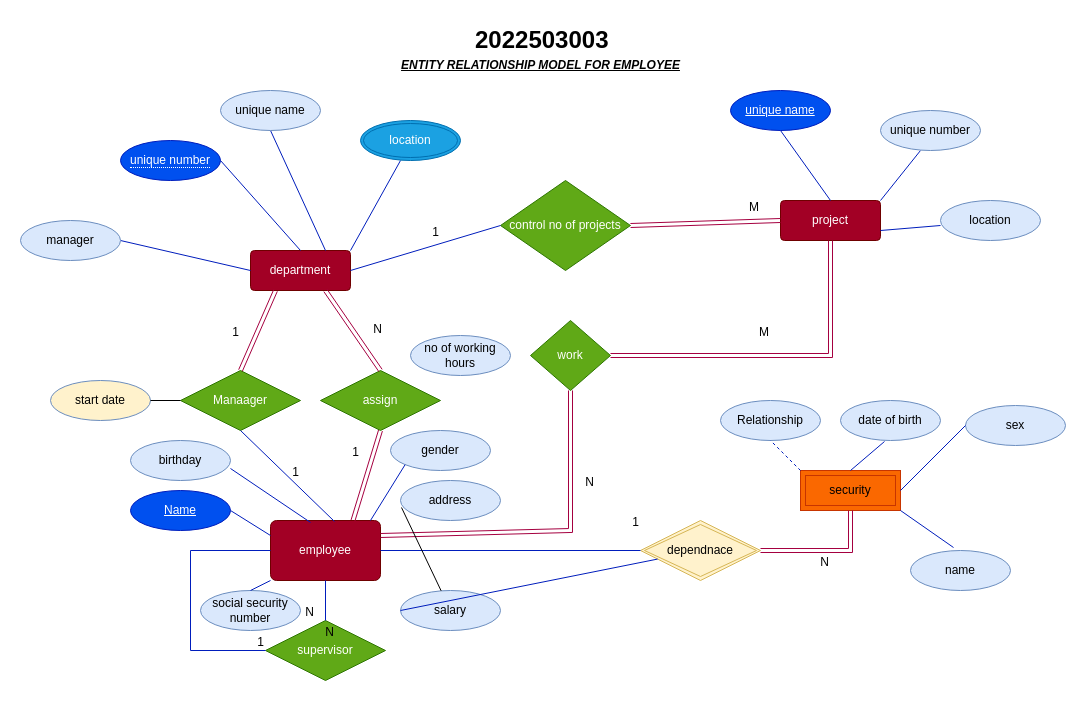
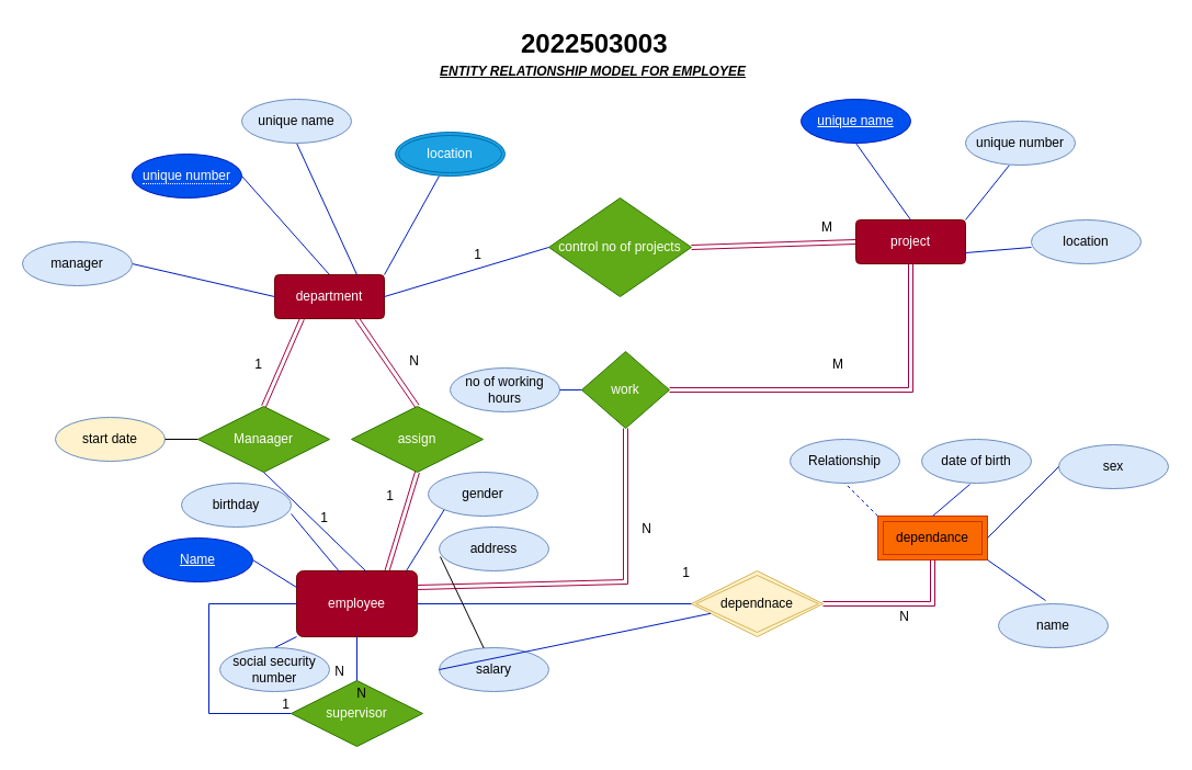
+ <mxCell id="61" value="" style="endArrow=none;html=1;rounded=0;entryX=1;entryY=0.5;entryDx=0;entryDy=0;exitX=0.5;exitY=1;exitDx=0;exitDy=0;fillColor=#0050ef;strokeColor=#001DBC;" edge="1" parent="1" source="8" target="60"><mxGeometry relative="1" as="geometry"><mxPoint x="540" y="360" as="sourcePoint" /><mxPoint x="700" y="360" as="targetPoint" /></mxGeometry></mxCell>
- <mxCell id="42" value="birthday" style="ellipse;whiteSpace=wrap;html=1;align=center;fillColor=#dae8fc;strokeColor=#6c8ebf;" vertex="1" parent="1"><mxGeometry x="130" y="440" width="100" height="40" as="geometry" /></mxCell>
+ <mxCell id="42" value="birthday" style="ellipse;whiteSpace=wrap;html=1;align=center;fillColor=#dae8fc;strokeColor=#6c8ebf;" vertex="1" parent="1"><mxGeometry x="165" y="440" width="100" height="40" as="geometry" /></mxCell>
- <mxCell id="10" value="security" style="shape=ext;margin=3;double=1;whiteSpace=wrap;html=1;align=center;fillColor=#fa6800;fontColor=#000000;strokeColor=#C73500;" vertex="1" parent="1"><mxGeometry x="800" y="470" width="100" height="40" as="geometry" /></mxCell>
+ <mxCell id="10" value="dependance" style="shape=ext;margin=3;double=1;whiteSpace=wrap;html=1;align=center;fillColor=#fa6800;fontColor=#000000;strokeColor=#C73500;" vertex="1" parent="1"><mxGeometry x="800" y="470" width="100" height="40" as="geometry" /></mxCell>
- <mxCell id="9" value="dependnace" style="shape=rhombus;double=1;perimeter=rhombusPerimeter;whiteSpace=wrap;html=1;align=center;fillColor=#fff2cc;strokeColor=#d6b656;" vertex="1" parent="1"><mxGeometry x="640" y="520" width="120" height="60" as="geometry" /></mxCell>
+ <mxCell id="9" value="dependnace" style="shape=rhombus;double=1;perimeter=rhombusPerimeter;whiteSpace=wrap;html=1;align=center;fillColor=#fff2cc;strokeColor=#d6b656;" vertex="1" parent="1"><mxGeometry x="630" y="520" width="120" height="60" as="geometry" /></mxCell>
